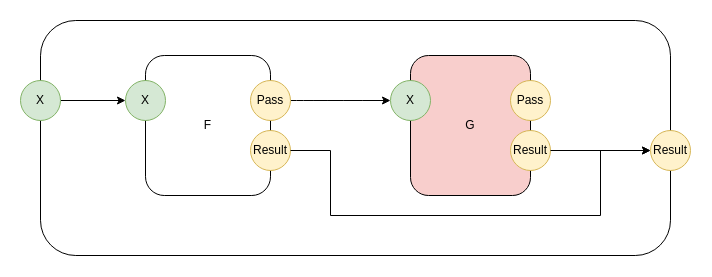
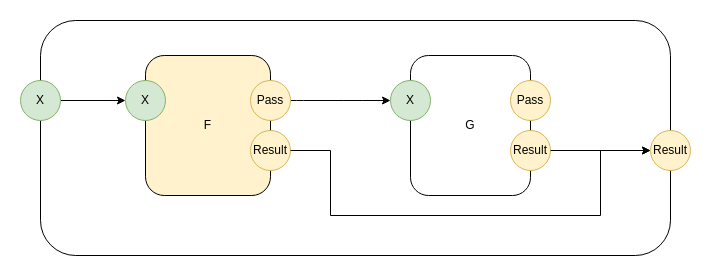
- <mxCell id="3" value="F" style="rounded=1;whiteSpace=wrap;html=1;" vertex="1" parent="1"><mxGeometry x="145" y="55" width="125" height="140" as="geometry" /></mxCell>
+ <mxCell id="3" value="F" style="rounded=1;whiteSpace=wrap;html=1;fillColor=#fff2cc;" vertex="1" parent="1"><mxGeometry x="145" y="55" width="125" height="140" as="geometry" /></mxCell>
- <mxCell id="7" value="G" style="rounded=1;whiteSpace=wrap;html=1;fillColor=#f8cecc;" vertex="1" parent="1"><mxGeometry x="410" y="55" width="120" height="140" as="geometry" /></mxCell>
+ <mxCell id="7" value="G" style="rounded=1;whiteSpace=wrap;html=1;" vertex="1" parent="1"><mxGeometry x="410" y="55" width="120" height="140" as="geometry" /></mxCell>
